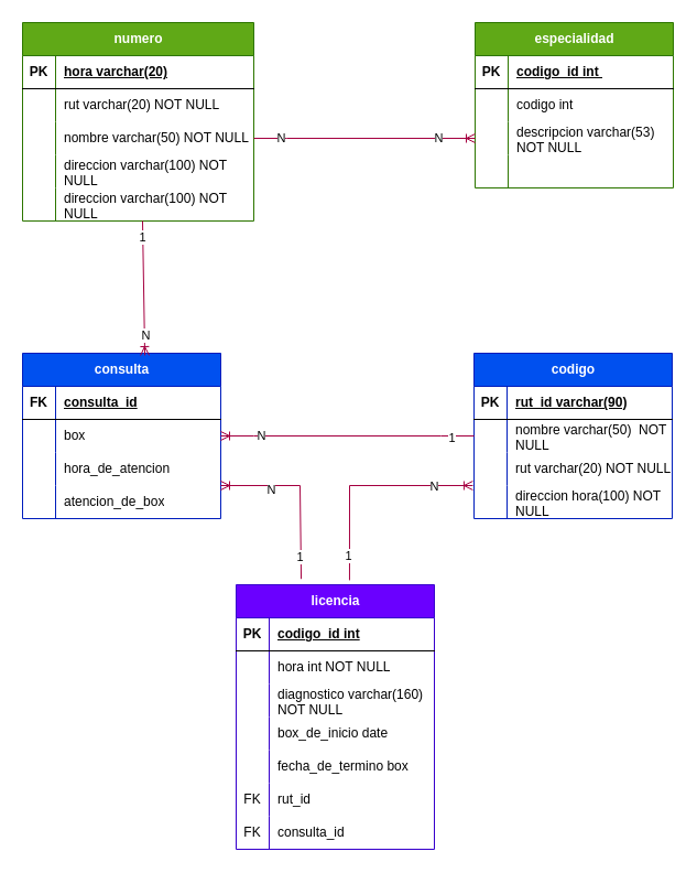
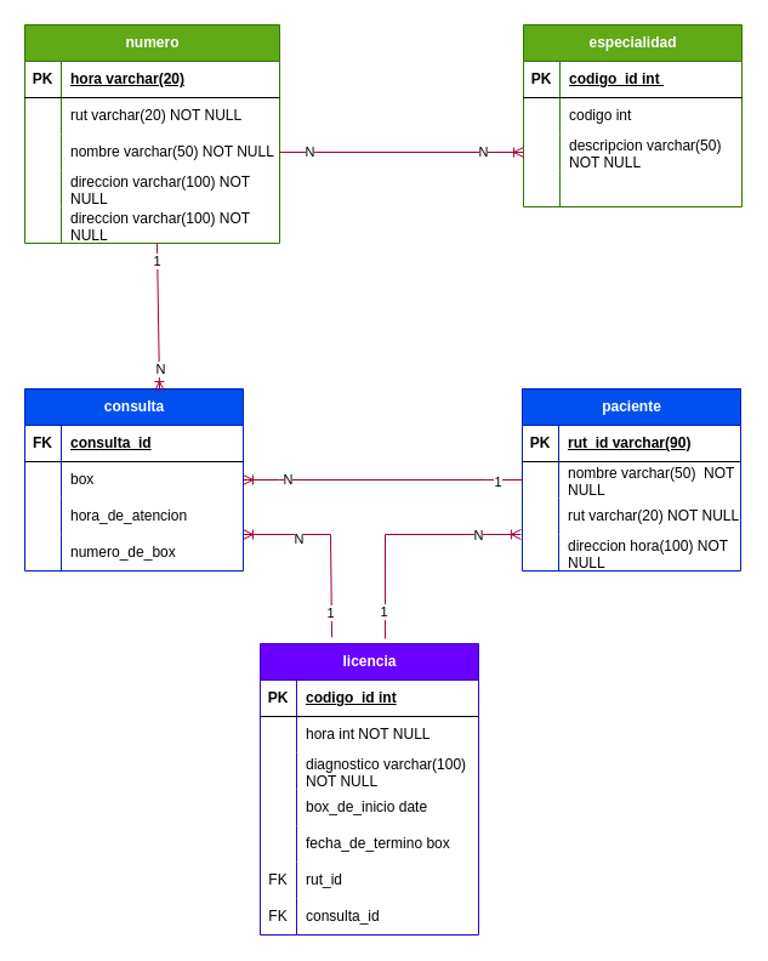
- <mxCell id="27" value="descripcion varchar(53)&amp;nbsp; NOT NULL" style="shape=partialRectangle;connectable=0;fillColor=none;top=0;left=0;bottom=0;right=0;align=left;spacingLeft=6;overflow=hidden;whiteSpace=wrap;html=1;" parent="25" vertex="1"><mxGeometry x="30" width="150" height="30" as="geometry"><mxRectangle width="150" height="30" as="alternateBounds" /></mxGeometry></mxCell>
+ <mxCell id="27" value="descripcion varchar(50)&amp;nbsp; NOT NULL" style="shape=partialRectangle;connectable=0;fillColor=none;top=0;left=0;bottom=0;right=0;align=left;spacingLeft=6;overflow=hidden;whiteSpace=wrap;html=1;" parent="25" vertex="1"><mxGeometry x="30" width="150" height="30" as="geometry"><mxRectangle width="150" height="30" as="alternateBounds" /></mxGeometry></mxCell>
- <mxCell id="44" value="codigo" style="shape=table;startSize=30;container=1;collapsible=1;childLayout=tableLayout;fixedRows=1;rowLines=0;fontStyle=1;align=center;resizeLast=1;html=1;fillColor=#0050ef;fontColor=#ffffff;strokeColor=#001DBC;" parent="1" vertex="1"><mxGeometry x="430" y="320" width="180" height="150" as="geometry" /></mxCell>
+ <mxCell id="44" value="paciente" style="shape=table;startSize=30;container=1;collapsible=1;childLayout=tableLayout;fixedRows=1;rowLines=0;fontStyle=1;align=center;resizeLast=1;html=1;fillColor=#0050ef;fontColor=#ffffff;strokeColor=#001DBC;" parent="1" vertex="1"><mxGeometry x="430" y="320" width="180" height="150" as="geometry" /></mxCell>
- <mxCell id="43" value="atencion_de_box" style="shape=partialRectangle;connectable=0;fillColor=none;top=0;left=0;bottom=0;right=0;align=left;spacingLeft=6;overflow=hidden;whiteSpace=wrap;html=1;" parent="41" vertex="1"><mxGeometry x="30" width="150" height="30" as="geometry"><mxRectangle width="150" height="30" as="alternateBounds" /></mxGeometry></mxCell>
+ <mxCell id="43" value="numero_de_box" style="shape=partialRectangle;connectable=0;fillColor=none;top=0;left=0;bottom=0;right=0;align=left;spacingLeft=6;overflow=hidden;whiteSpace=wrap;html=1;" parent="41" vertex="1"><mxGeometry x="30" width="150" height="30" as="geometry"><mxRectangle width="150" height="30" as="alternateBounds" /></mxGeometry></mxCell>
- <mxCell id="72" value="diagnostico varchar(160) NOT NULL" style="shape=partialRectangle;connectable=0;fillColor=none;top=0;left=0;bottom=0;right=0;align=left;spacingLeft=6;overflow=hidden;whiteSpace=wrap;html=1;" parent="70" vertex="1"><mxGeometry x="30" width="150" height="30" as="geometry"><mxRectangle width="150" height="30" as="alternateBounds" /></mxGeometry></mxCell>
+ <mxCell id="72" value="diagnostico varchar(100) NOT NULL" style="shape=partialRectangle;connectable=0;fillColor=none;top=0;left=0;bottom=0;right=0;align=left;spacingLeft=6;overflow=hidden;whiteSpace=wrap;html=1;" parent="70" vertex="1"><mxGeometry x="30" width="150" height="30" as="geometry"><mxRectangle width="150" height="30" as="alternateBounds" /></mxGeometry></mxCell>
